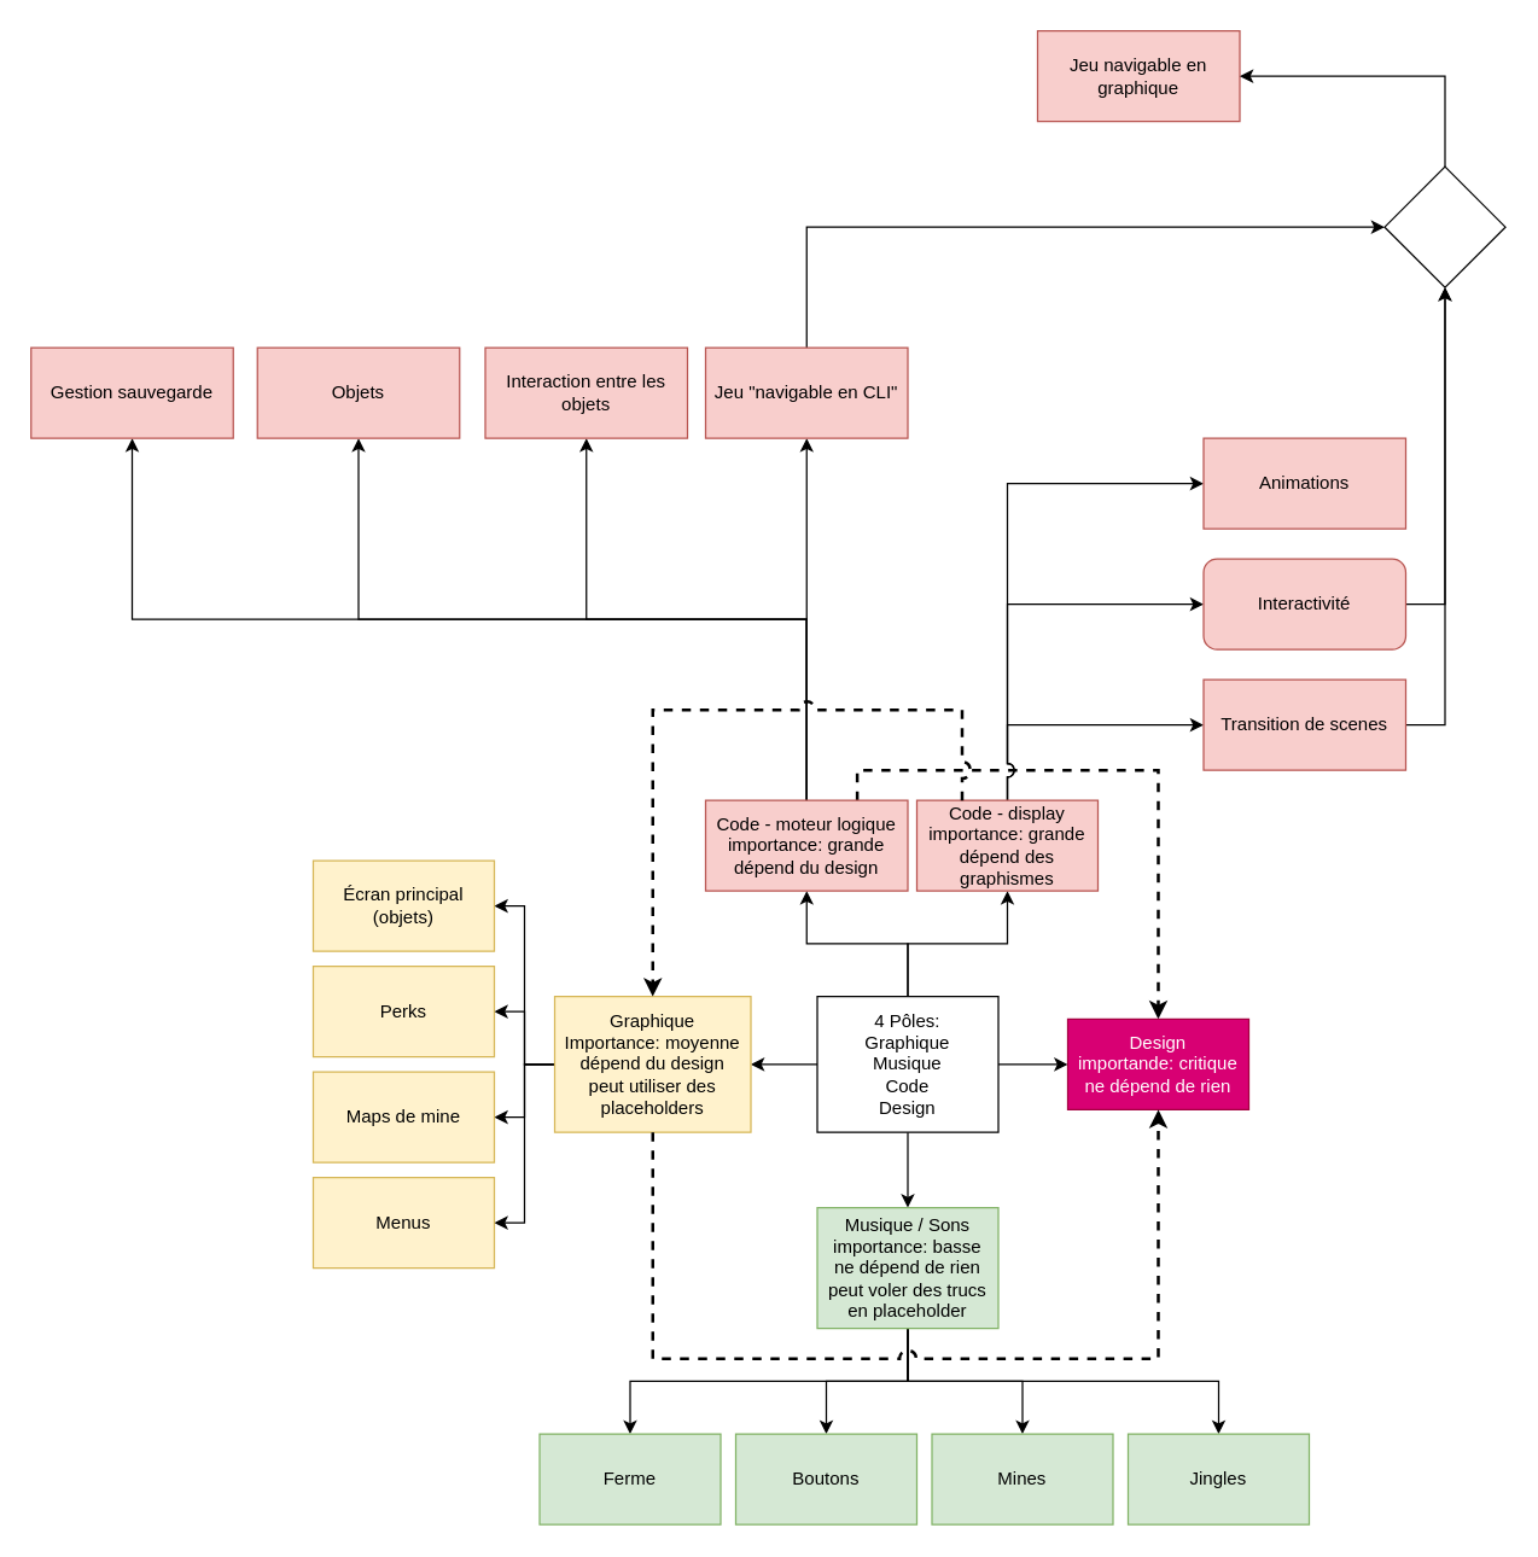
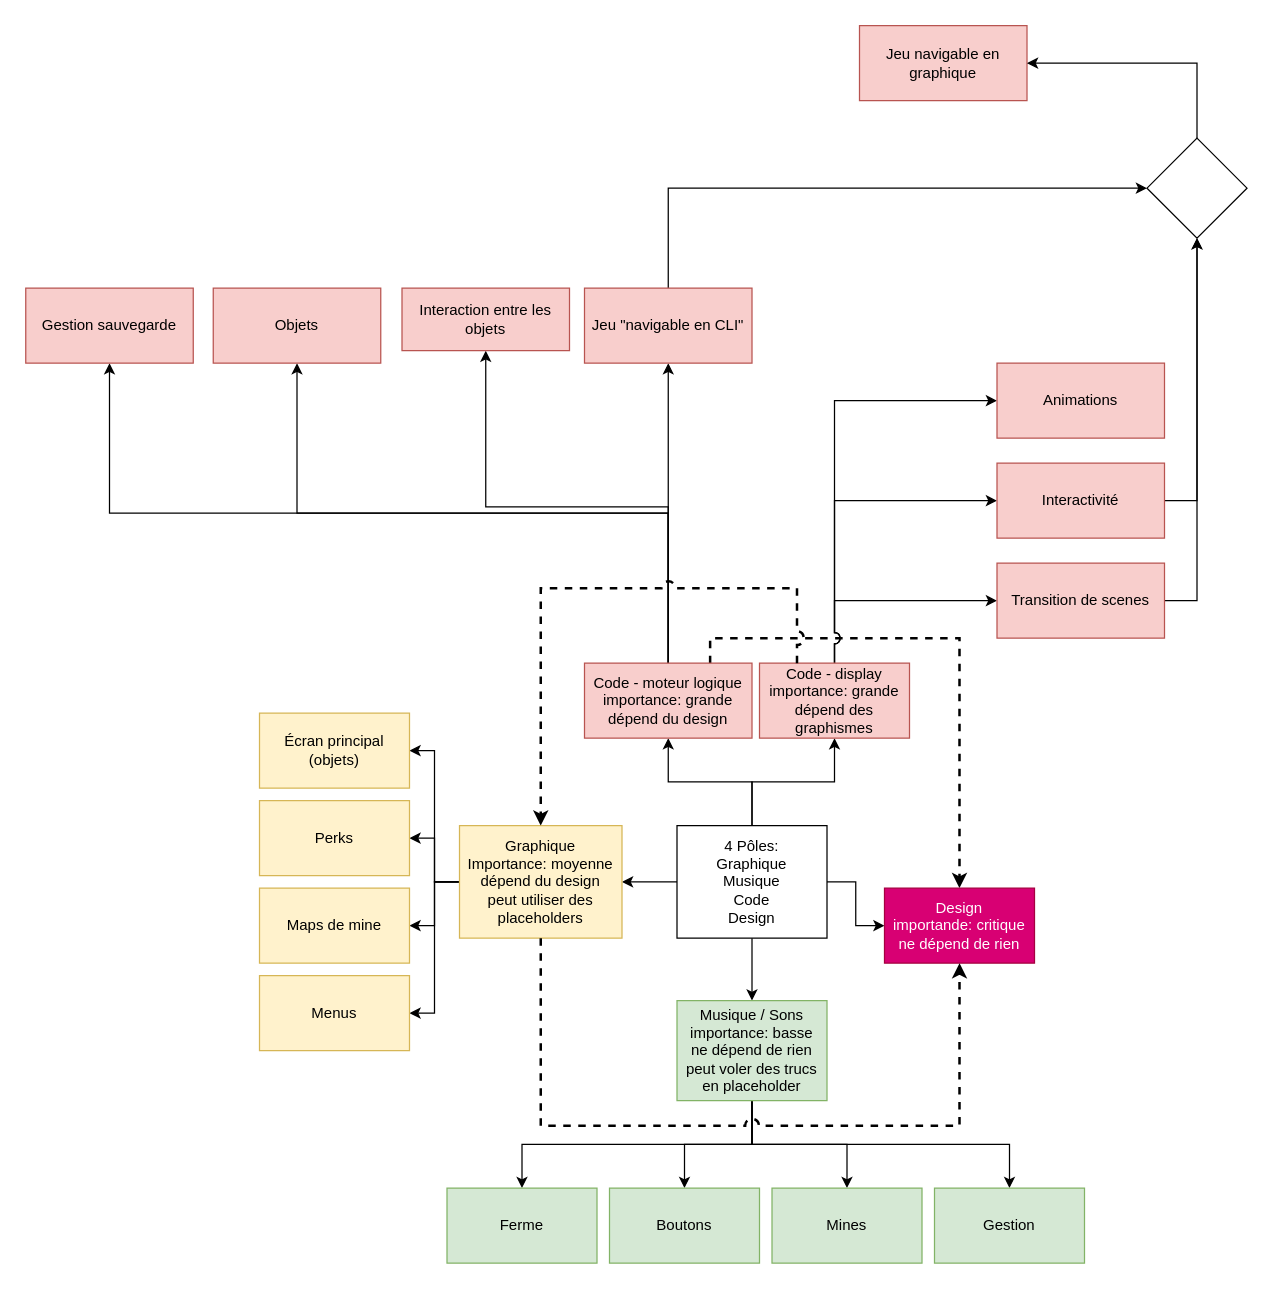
- <mxCell id="40" value="Interaction entre les objets" style="rounded=0;whiteSpace=wrap;html=1;fillColor=#f8cecc;strokeColor=#b85450;" vertex="1" parent="1"><mxGeometry x="321" y="230" width="134" height="60" as="geometry" /></mxCell>
+ <mxCell id="40" value="Interaction entre les objets" style="rounded=0;whiteSpace=wrap;html=1;fillColor=#f8cecc;strokeColor=#b85450;" vertex="1" parent="1"><mxGeometry x="321" y="230" width="134" height="50" as="geometry" /></mxCell>
- <mxCell id="45" value="Interactivité" style="whiteSpace=wrap;html=1;fillColor=#f8cecc;strokeColor=#b85450;rounded=1;" vertex="1" parent="1"><mxGeometry x="797" y="370" width="134" height="60" as="geometry" /></mxCell>
+ <mxCell id="45" value="Interactivité" style="rounded=0;whiteSpace=wrap;html=1;fillColor=#f8cecc;strokeColor=#b85450;" vertex="1" parent="1"><mxGeometry x="797" y="370" width="134" height="60" as="geometry" /></mxCell>
- <mxCell id="23" value="&lt;div&gt;Design&lt;/div&gt;&lt;div&gt;importande: critique&lt;/div&gt;&lt;div&gt;ne dépend de rien&lt;br&gt;&lt;/div&gt;" style="rounded=0;whiteSpace=wrap;html=1;fillColor=#d80073;strokeColor=#A50040;fontColor=#ffffff;" vertex="1" parent="1"><mxGeometry x="707" y="675" width="120" height="60" as="geometry" /></mxCell>
+ <mxCell id="23" value="&lt;div&gt;Design&lt;/div&gt;&lt;div&gt;importande: critique&lt;/div&gt;&lt;div&gt;ne dépend de rien&lt;br&gt;&lt;/div&gt;" style="rounded=0;whiteSpace=wrap;html=1;fillColor=#d80073;strokeColor=#A50040;fontColor=#ffffff;" vertex="1" parent="1"><mxGeometry x="707" y="710" width="120" height="60" as="geometry" /></mxCell>
- <mxCell id="37" value="Jingles" style="rounded=0;whiteSpace=wrap;html=1;fillColor=#d5e8d4;strokeColor=#82b366;" vertex="1" parent="1"><mxGeometry x="747" y="950" width="120" height="60" as="geometry" /></mxCell>
+ <mxCell id="37" value="Gestion" style="rounded=0;whiteSpace=wrap;html=1;fillColor=#d5e8d4;strokeColor=#82b366;" vertex="1" parent="1"><mxGeometry x="747" y="950" width="120" height="60" as="geometry" /></mxCell>
